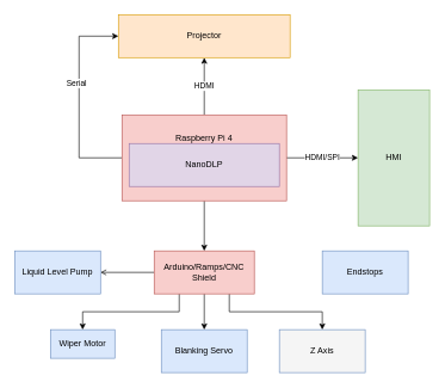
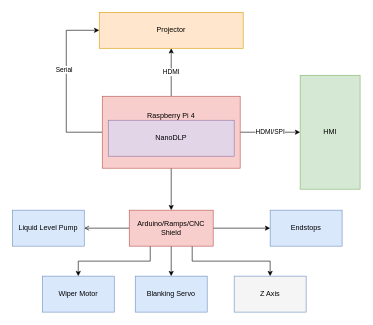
+ <mxCell id="12" style="edgeStyle=orthogonalEdgeStyle;rounded=0;orthogonalLoop=1;jettySize=auto;html=1;exitX=1;exitY=0.5;exitDx=0;exitDy=0;entryX=0;entryY=0.5;entryDx=0;entryDy=0;" edge="1" parent="1" source="13" target="21"><mxGeometry relative="1" as="geometry" /></mxCell>
- <mxCell id="15" value="Wiper Motor" style="rounded=0;whiteSpace=wrap;html=1;fillColor=#dae8fc;strokeColor=#6c8ebf;" vertex="1" parent="1"><mxGeometry x="70" y="460" width="90" height="40" as="geometry" /></mxCell>
+ <mxCell id="15" value="Wiper Motor" style="rounded=0;whiteSpace=wrap;html=1;fillColor=#dae8fc;strokeColor=#6c8ebf;" vertex="1" parent="1"><mxGeometry x="70" y="460" width="120" height="60" as="geometry" /></mxCell>
